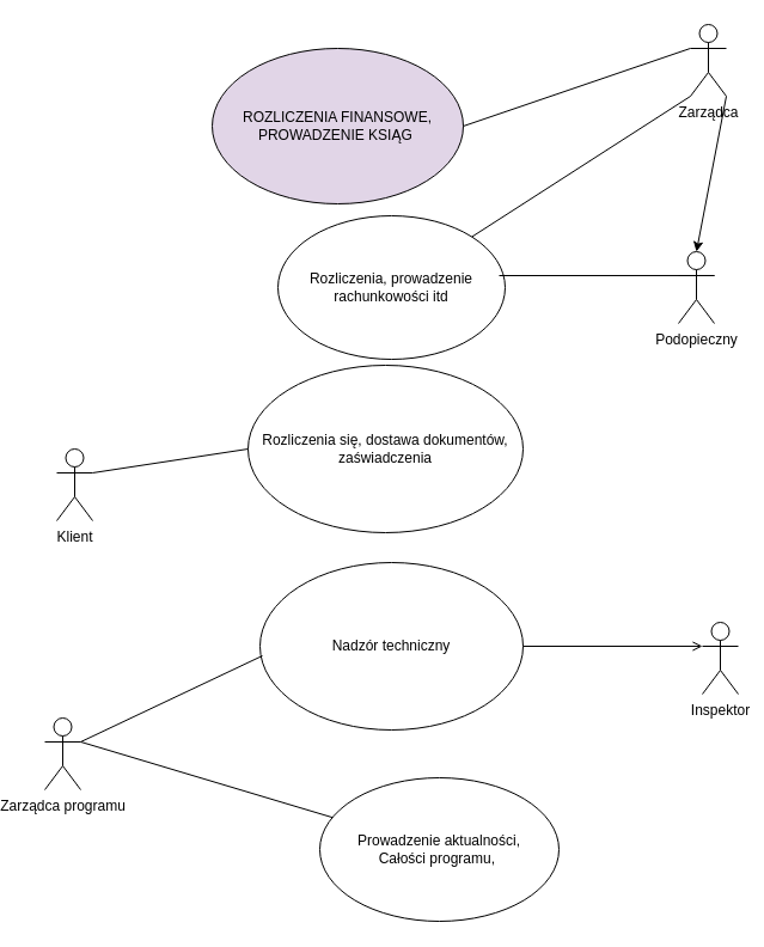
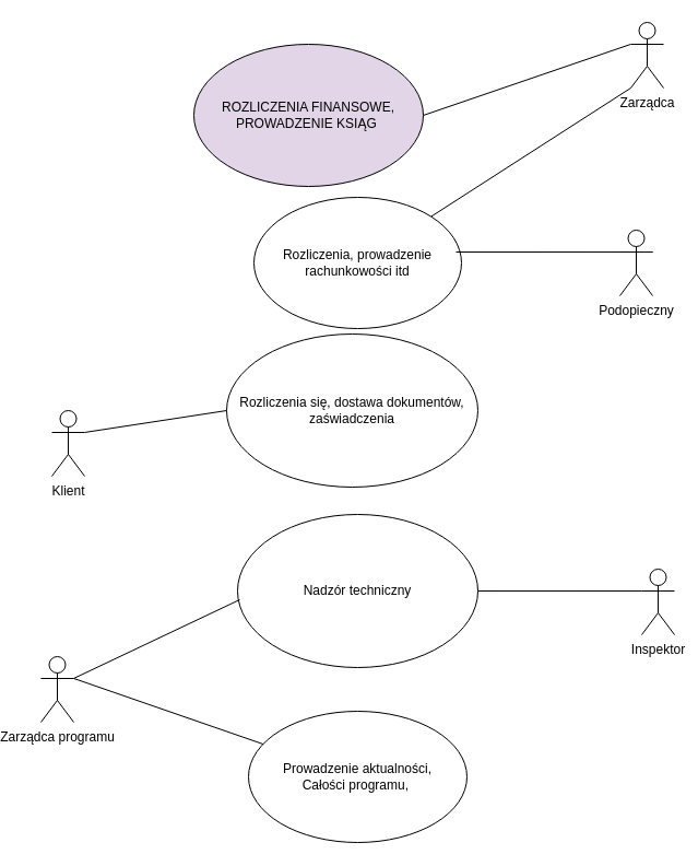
- <mxCell id="17" value="" style="endArrow=classic;html=1;rounded=0;exitX=1;exitY=1;exitDx=0;exitDy=0;exitPerimeter=0;entryX=0.5;entryY=0;entryDx=0;entryDy=0;entryPerimeter=0;" edge="1" parent="1" source="3" target="14"><mxGeometry width="50" height="50" relative="1" as="geometry"><mxPoint x="550" y="190" as="sourcePoint" /><mxPoint x="600" y="140" as="targetPoint" /></mxGeometry></mxCell>
- <mxCell id="13" value="" style="endArrow=open;html=1;rounded=0;exitX=1;exitY=0.5;exitDx=0;exitDy=0;entryX=0;entryY=0.333;entryDx=0;entryDy=0;entryPerimeter=0;" edge="1" parent="1" source="9" target="5"><mxGeometry width="50" height="50" relative="1" as="geometry"><mxPoint x="460" y="430" as="sourcePoint" /><mxPoint x="510" y="380" as="targetPoint" /></mxGeometry></mxCell>
+ <mxCell id="13" value="" style="endArrow=none;html=1;rounded=0;exitX=1;exitY=0.5;exitDx=0;exitDy=0;entryX=0;entryY=0.333;entryDx=0;entryDy=0;entryPerimeter=0;" edge="1" parent="1" source="9" target="5"><mxGeometry width="50" height="50" relative="1" as="geometry"><mxPoint x="460" y="430" as="sourcePoint" /><mxPoint x="510" y="380" as="targetPoint" /></mxGeometry></mxCell>
- <mxCell id="6" value="Prowadzenie aktualności,&lt;br&gt;Całości programu,&amp;nbsp;" style="ellipse;whiteSpace=wrap;html=1;" vertex="1" parent="1"><mxGeometry x="250" y="650" width="200" height="120" as="geometry" /></mxCell>
+ <mxCell id="6" value="Prowadzenie aktualności,&lt;br&gt;Całości programu,&amp;nbsp;" style="ellipse;whiteSpace=wrap;html=1;" vertex="1" parent="1"><mxGeometry x="210" y="650" width="200" height="120" as="geometry" /></mxCell>
